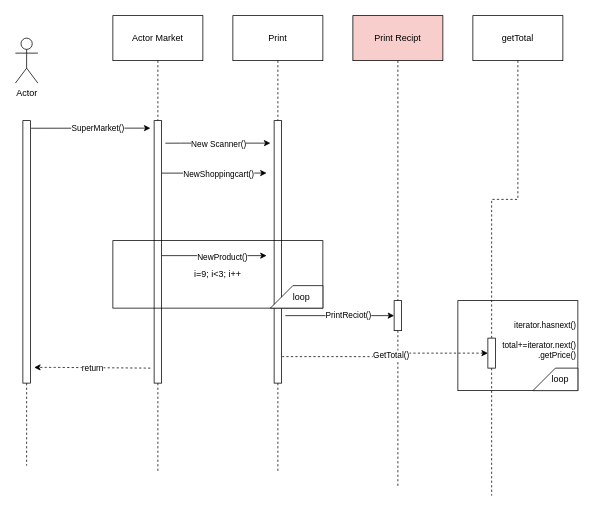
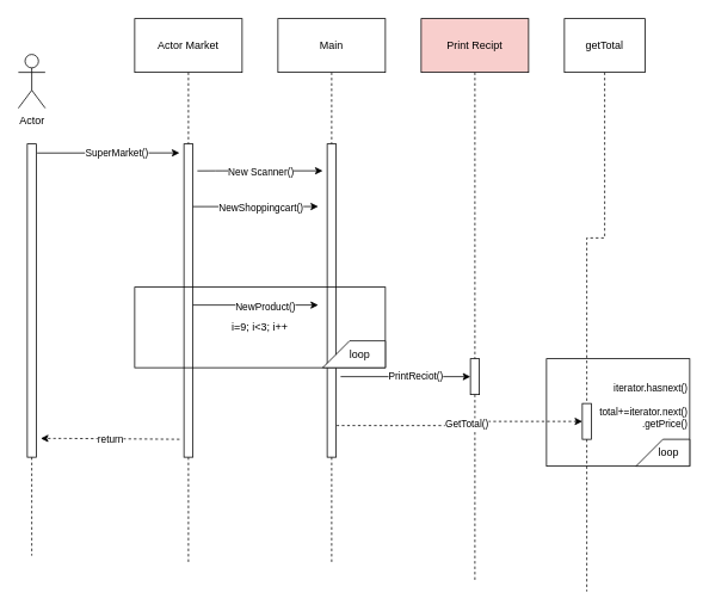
- <mxCell id="7" value="Print" style="rounded=0;whiteSpace=wrap;html=1;" vertex="1" parent="1"><mxGeometry x="310" y="20" width="120" height="60" as="geometry" /></mxCell>
+ <mxCell id="7" value="Main" style="rounded=0;whiteSpace=wrap;html=1;" vertex="1" parent="1"><mxGeometry x="310" y="20" width="120" height="60" as="geometry" /></mxCell>
- <mxCell id="11" value="getTotal" style="rounded=0;whiteSpace=wrap;html=1;" vertex="1" parent="1"><mxGeometry x="630" y="20" width="120" height="60" as="geometry" /></mxCell>
+ <mxCell id="11" value="getTotal" style="rounded=0;whiteSpace=wrap;html=1;" vertex="1" parent="1"><mxGeometry x="630" y="20" width="90" height="60" as="geometry" /></mxCell>
- <mxCell id="3" value="Actor" style="shape=umlActor;verticalLabelPosition=bottom;verticalAlign=top;html=1;outlineConnect=0;" vertex="1" parent="1"><mxGeometry x="20" y="50" width="30" height="60" as="geometry" /></mxCell>
+ <mxCell id="3" value="Actor" style="shape=umlActor;verticalLabelPosition=bottom;verticalAlign=top;html=1;outlineConnect=0;" vertex="1" parent="1"><mxGeometry x="20" y="60" width="30" height="60" as="geometry" /></mxCell>
